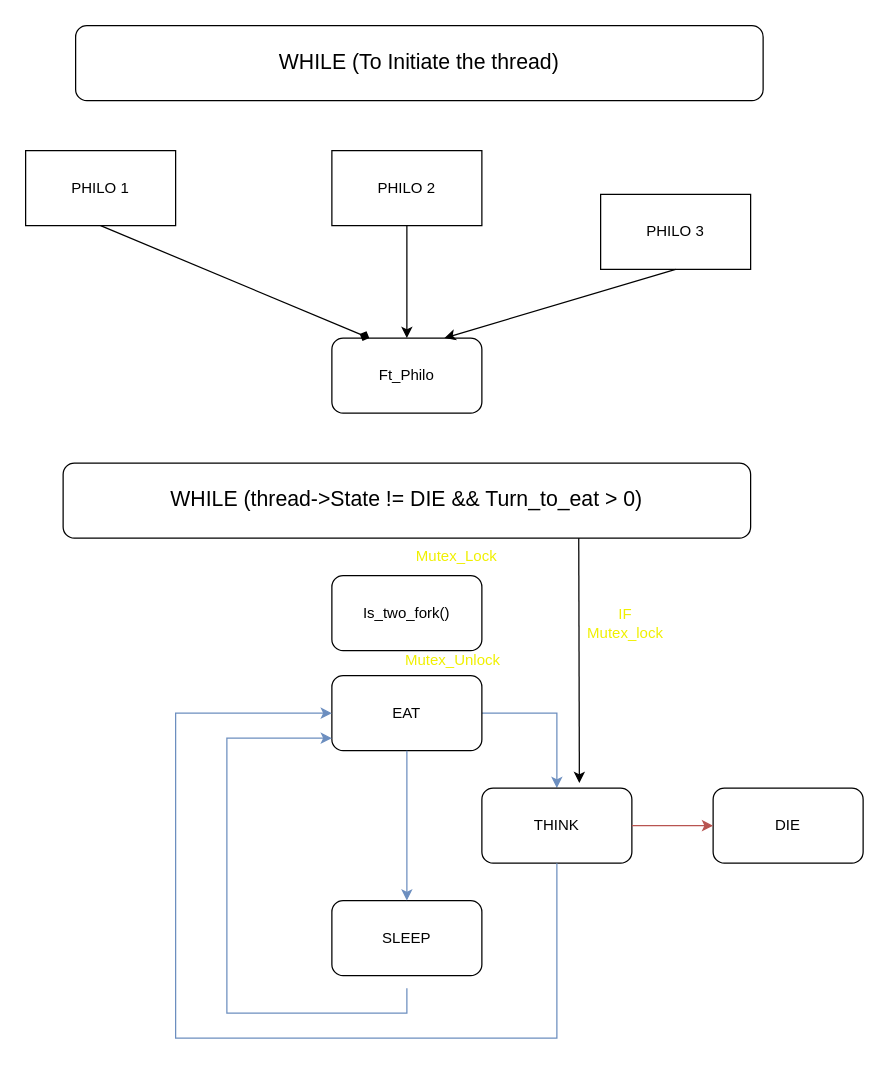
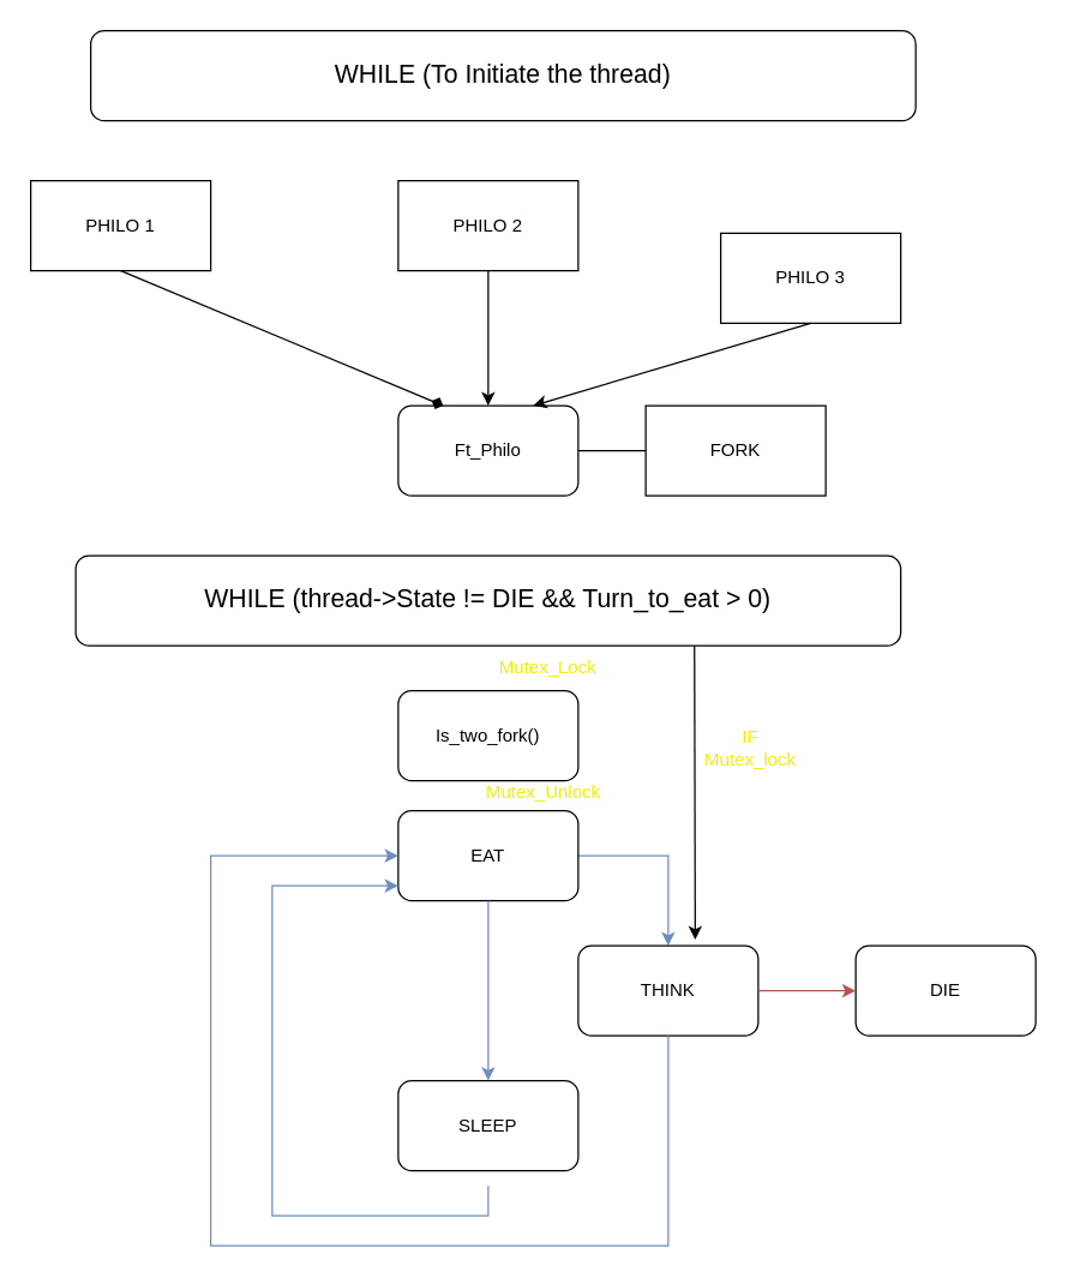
+ <mxCell id="21" value="" style="endArrow=none;html=1;rounded=0;entryX=0;entryY=0.5;entryDx=0;entryDy=0;exitX=1;exitY=0.5;exitDx=0;exitDy=0;" edge="1" parent="1" source="6" target="20"><mxGeometry width="50" height="50" relative="1" as="geometry"><mxPoint x="170" y="360" as="sourcePoint" /><mxPoint x="220" y="310" as="targetPoint" /></mxGeometry></mxCell>
+ <mxCell id="20" value="FORK" style="whiteSpace=wrap;html=1;" vertex="1" parent="1"><mxGeometry x="430" y="270" width="120" height="60" as="geometry" /></mxCell>
